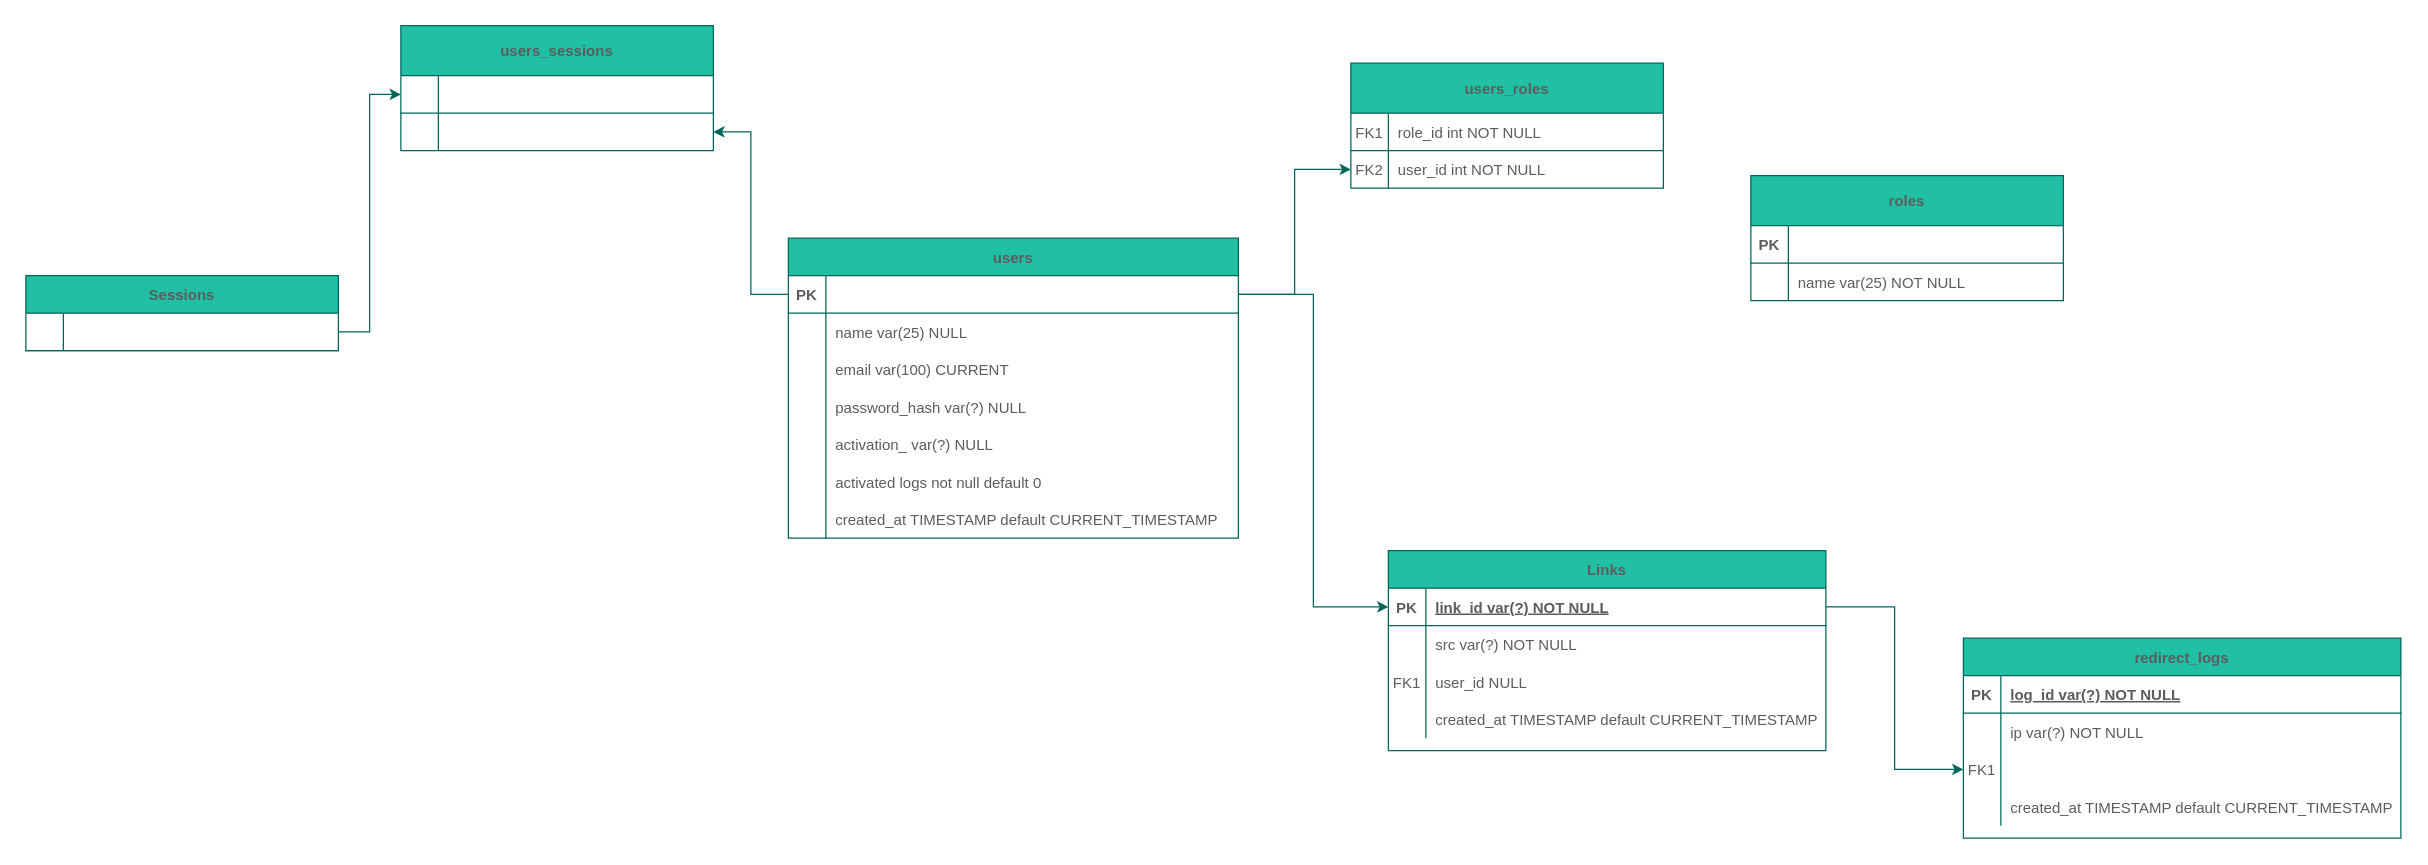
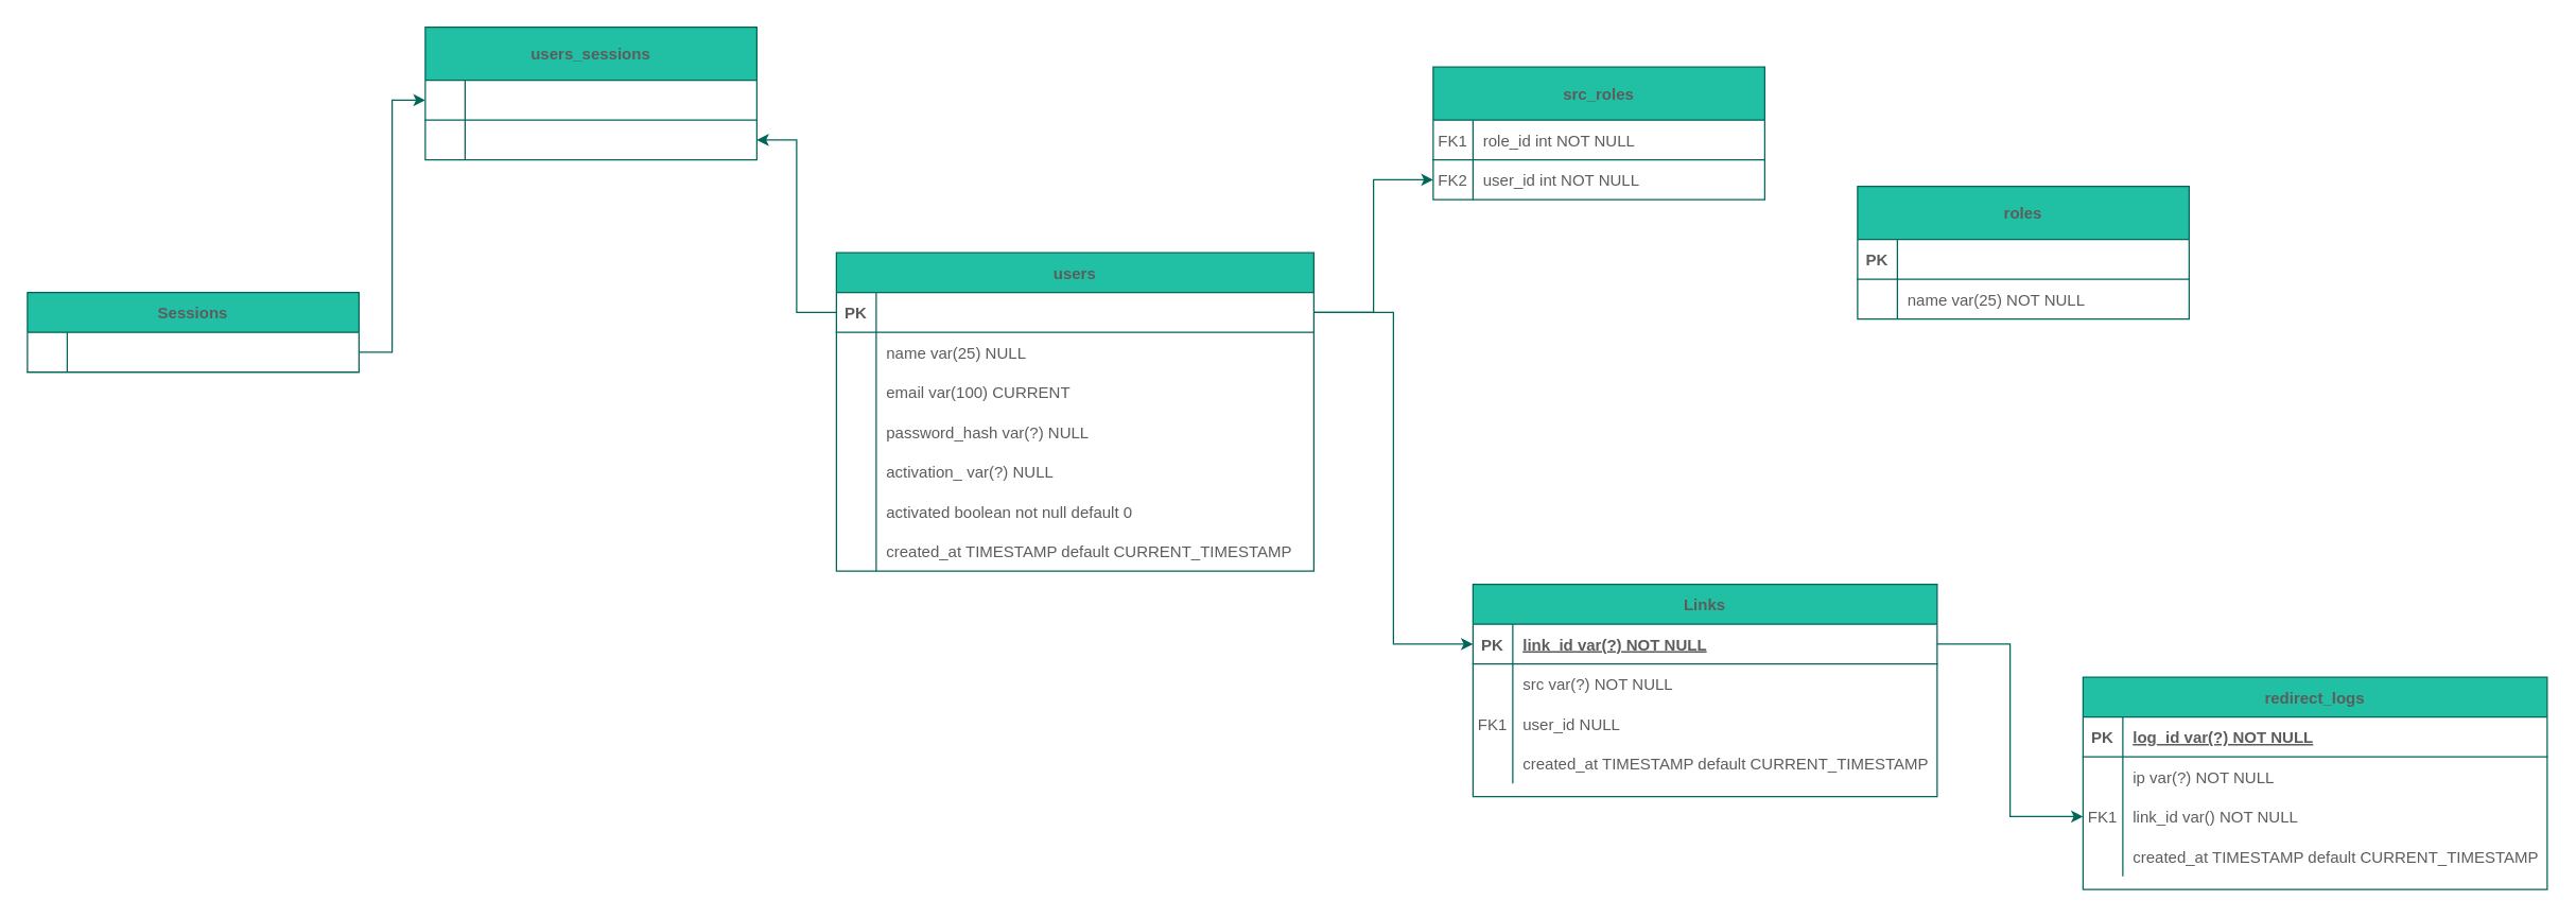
- <mxCell id="33" value="users_roles" style="shape=table;startSize=40;container=1;collapsible=1;childLayout=tableLayout;fixedRows=1;rowLines=0;fontStyle=1;align=center;resizeLast=1;fillColor=#21C0A5;strokeColor=#006658;fontColor=#5C5C5C;" vertex="1" parent="1"><mxGeometry x="1080" y="50" width="250" height="100" as="geometry" /></mxCell>
+ <mxCell id="33" value="src_roles" style="shape=table;startSize=40;container=1;collapsible=1;childLayout=tableLayout;fixedRows=1;rowLines=0;fontStyle=1;align=center;resizeLast=1;fillColor=#21C0A5;strokeColor=#006658;fontColor=#5C5C5C;" vertex="1" parent="1"><mxGeometry x="1080" y="50" width="250" height="100" as="geometry" /></mxCell>
- <mxCell id="19" value="activated logs not null default 0 " style="shape=partialRectangle;overflow=hidden;connectable=0;fillColor=none;top=0;left=0;bottom=0;right=0;align=left;spacingLeft=6;strokeColor=#006658;fontColor=#5C5C5C;" vertex="1" parent="17"><mxGeometry x="30" width="330" height="30" as="geometry" /></mxCell>
+ <mxCell id="19" value="activated boolean not null default 0 " style="shape=partialRectangle;overflow=hidden;connectable=0;fillColor=none;top=0;left=0;bottom=0;right=0;align=left;spacingLeft=6;strokeColor=#006658;fontColor=#5C5C5C;" vertex="1" parent="17"><mxGeometry x="30" width="330" height="30" as="geometry" /></mxCell>
+ <mxCell id="63" value="link_id var() NOT NULL" style="shape=partialRectangle;overflow=hidden;connectable=0;fillColor=none;top=0;left=0;bottom=0;right=0;align=left;spacingLeft=6;strokeColor=#006658;fontColor=#5C5C5C;" vertex="1" parent="61"><mxGeometry x="30" width="320" height="30" as="geometry" /></mxCell>
